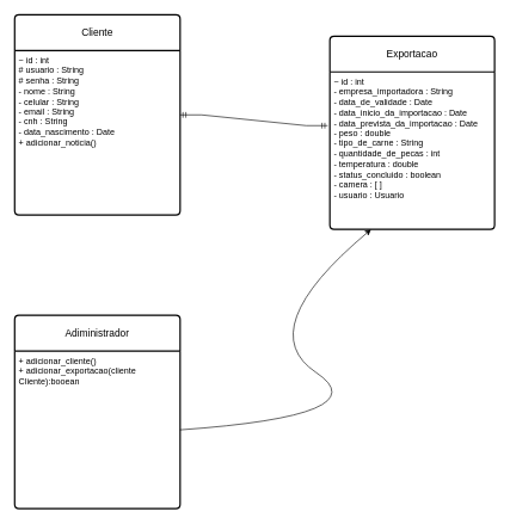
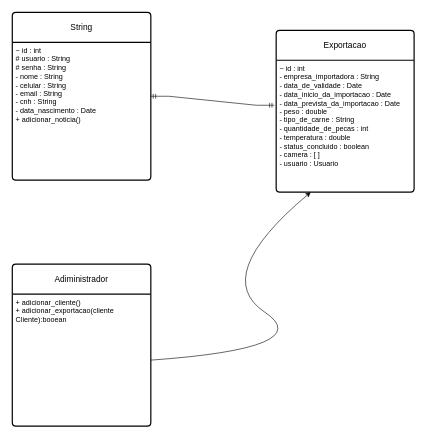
- <mxCell id="2" value="Cliente" style="swimlane;childLayout=stackLayout;horizontal=1;startSize=50;horizontalStack=0;rounded=1;fontSize=14;fontStyle=0;strokeWidth=2;resizeParent=0;resizeLast=1;shadow=0;dashed=0;align=center;arcSize=4;whiteSpace=wrap;html=1;" vertex="1" parent="1"><mxGeometry x="20" y="20" width="231" height="280" as="geometry" /></mxCell>
+ <mxCell id="2" value="String" style="swimlane;childLayout=stackLayout;horizontal=1;startSize=50;horizontalStack=0;rounded=1;fontSize=14;fontStyle=0;strokeWidth=2;resizeParent=0;resizeLast=1;shadow=0;dashed=0;align=center;arcSize=4;whiteSpace=wrap;html=1;" vertex="1" parent="1"><mxGeometry x="20" y="20" width="231" height="280" as="geometry" /></mxCell>
